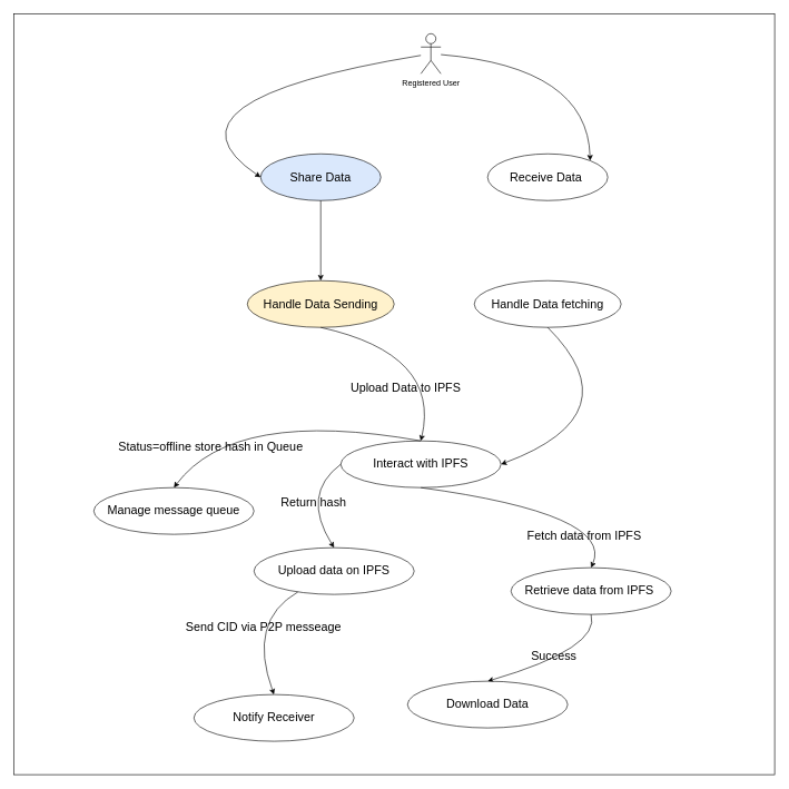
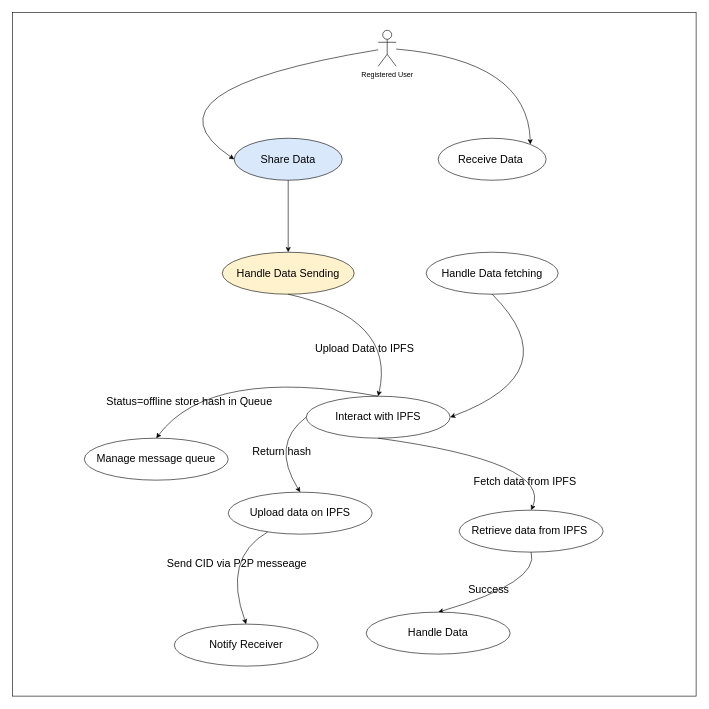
- <mxCell id="30" value="&lt;font style=&quot;font-size: 18px;&quot;&gt;Success&lt;/font&gt;" style="text;html=1;align=center;verticalAlign=middle;resizable=0;points=[];autosize=1;strokeColor=none;fillColor=none;" parent="1" vertex="1"><mxGeometry x="784" y="963" width="90" height="40" as="geometry" /></mxCell>
+ <mxCell id="30" value="&lt;font style=&quot;font-size: 18px;&quot;&gt;Success&lt;/font&gt;" style="text;html=1;align=center;verticalAlign=middle;resizable=0;points=[];autosize=1;strokeColor=none;fillColor=none;" parent="1" vertex="1"><mxGeometry x="769" y="963" width="90" height="40" as="geometry" /></mxCell>
- <mxCell id="28" value="&lt;span style=&quot;font-size: 18px;&quot;&gt;Download Data&lt;/span&gt;" style="ellipse;whiteSpace=wrap;html=1;" parent="1" vertex="1"><mxGeometry x="610" y="1020" width="240" height="70" as="geometry" /></mxCell>
+ <mxCell id="28" value="&lt;span style=&quot;font-size: 18px;&quot;&gt;Handle Data&lt;/span&gt;" style="ellipse;whiteSpace=wrap;html=1;" parent="1" vertex="1"><mxGeometry x="610" y="1020" width="240" height="70" as="geometry" /></mxCell>
